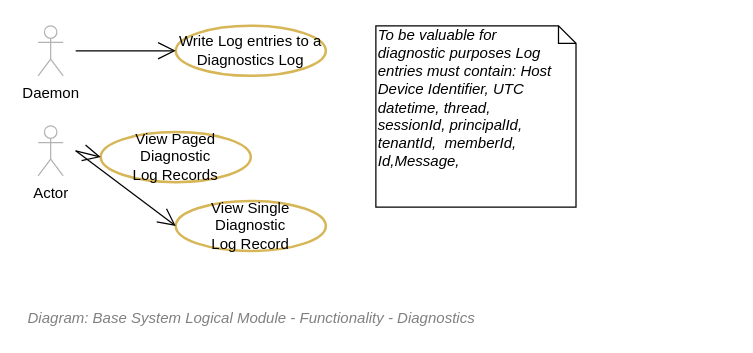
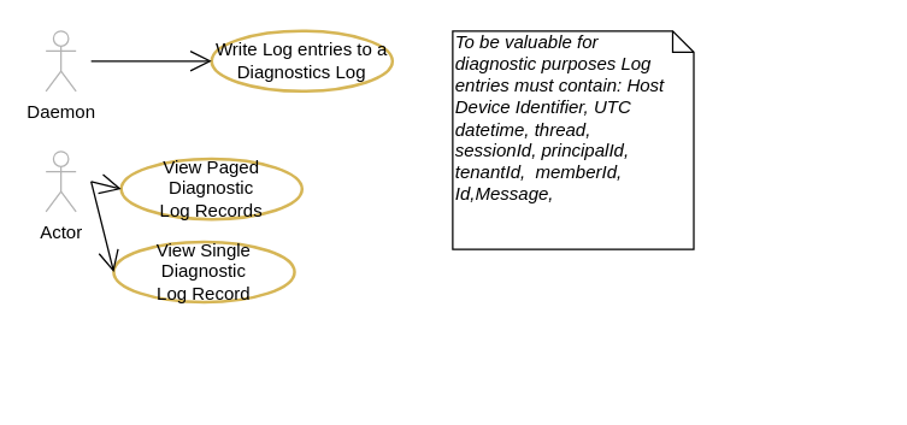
- <mxCell id="8" value="View Single Diagnostic&lt;br style=&quot;font-size: 12px&quot;&gt;Log Record" style="ellipse;whiteSpace=wrap;html=1;shadow=0;glass=0;comic=0;strokeColor=#d6b656;strokeWidth=2;fillColor=none;fontSize=12;align=center;" vertex="1" parent="1"><mxGeometry x="140" y="160" width="120" height="40" as="geometry" /></mxCell>
+ <mxCell id="8" value="View Single Diagnostic&lt;br style=&quot;font-size: 12px&quot;&gt;Log Record" style="ellipse;whiteSpace=wrap;html=1;shadow=0;glass=0;comic=0;strokeColor=#d6b656;strokeWidth=2;fillColor=none;fontSize=12;align=center;" vertex="1" parent="1"><mxGeometry x="75" y="160" width="120" height="40" as="geometry" /></mxCell>
- <mxCell id="11" value="&lt;font style=&quot;font-size: 12px&quot;&gt;Diagram: Base System Logical Module -&amp;nbsp;Functionality -&amp;nbsp;Diagnostics&lt;/font&gt;" style="text;strokeColor=none;fillColor=none;html=1;fontSize=24;fontStyle=2;verticalAlign=middle;align=left;shadow=0;glass=0;comic=0;opacity=30;fontColor=#808080;" vertex="1" parent="10"><mxGeometry x="20" y="240" width="520" height="20" as="geometry" /></mxCell>
